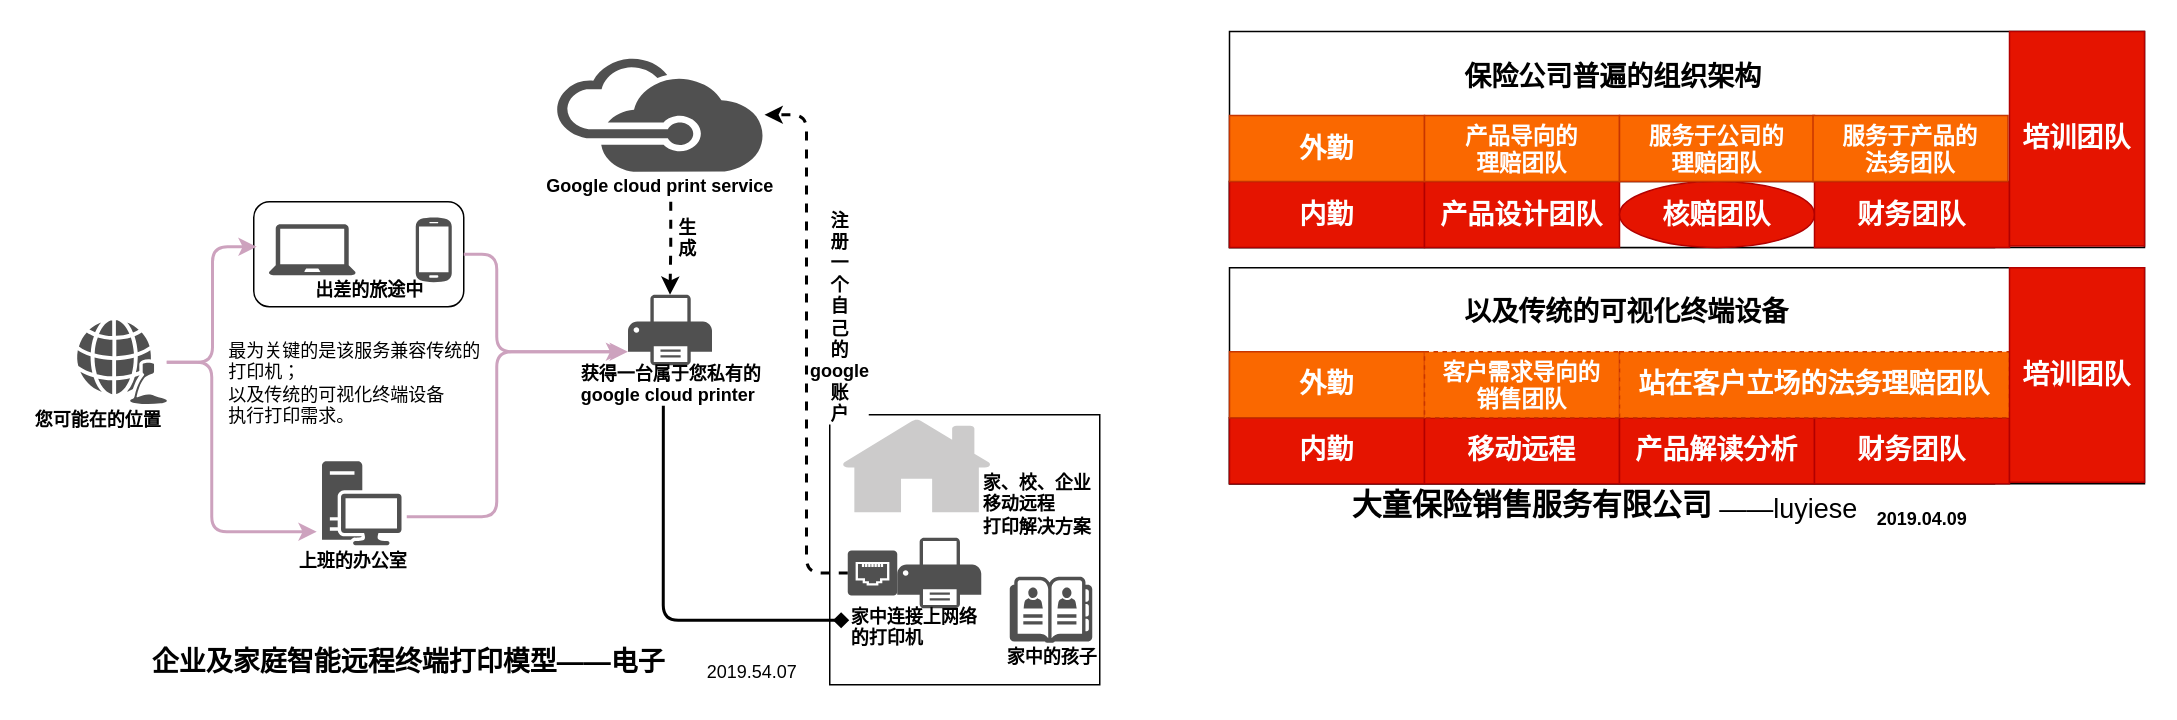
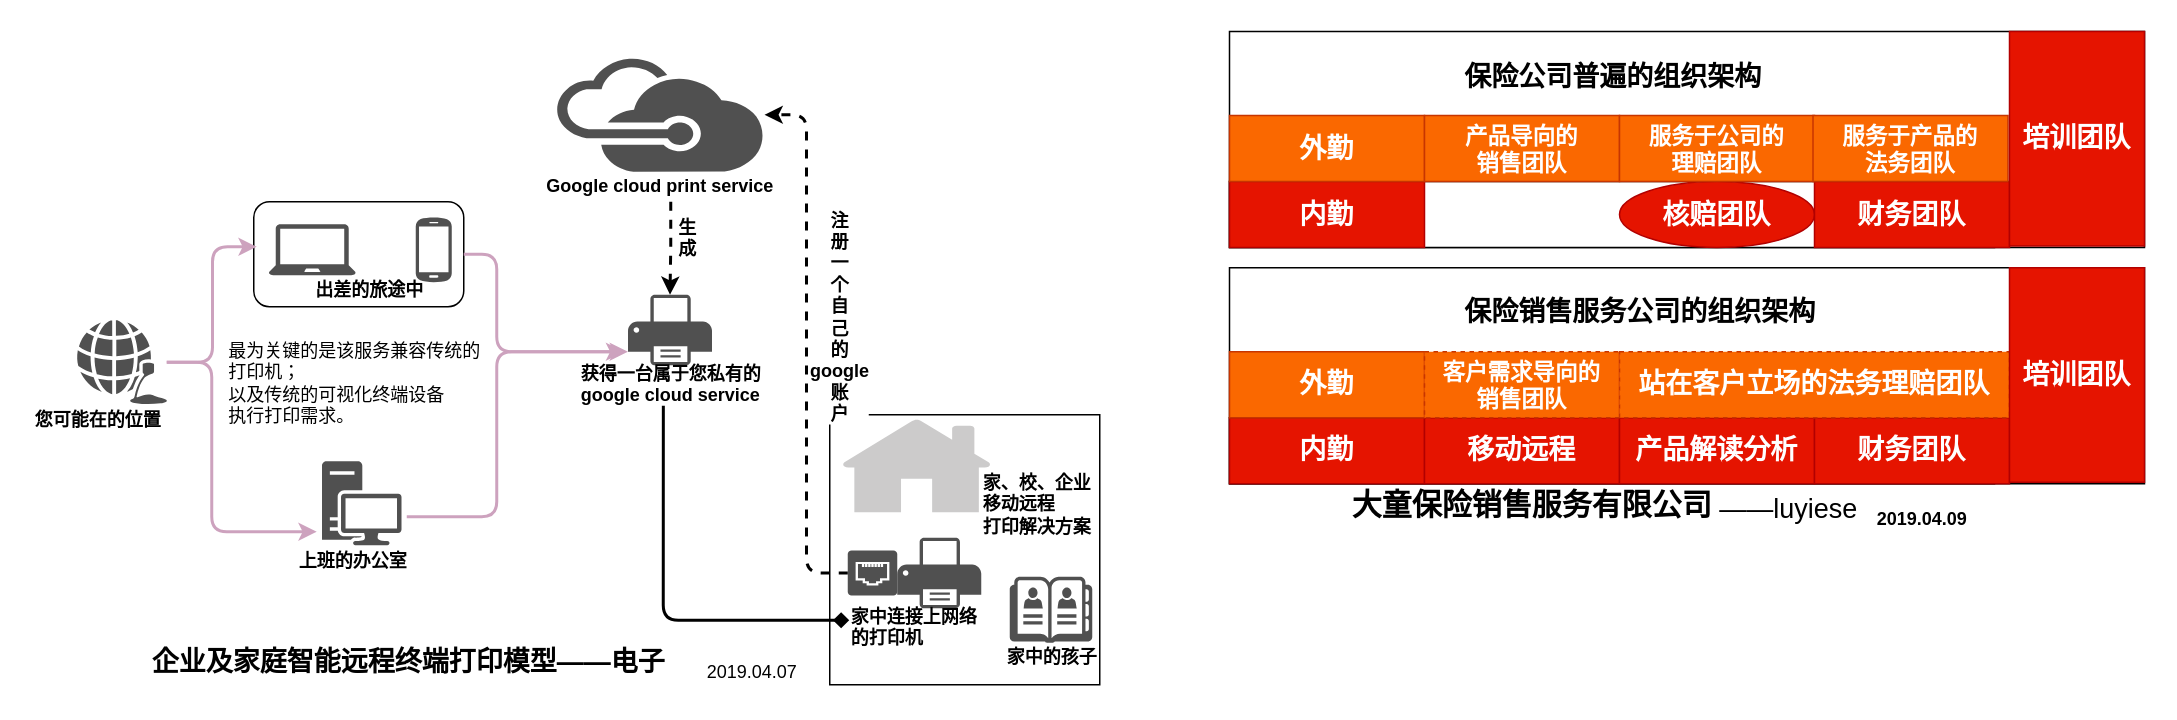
- <mxCell id="56" value="&lt;font style=&quot;font-size: 15px&quot;&gt;产品导向的&lt;br&gt;理赔团队&lt;/font&gt;" style="rounded=0;whiteSpace=wrap;html=1;fillColor=#fa6800;strokeColor=#C73500;fontColor=#ffffff;fontStyle=1" vertex="1" parent="48"><mxGeometry x="130" y="56" width="130" height="44" as="geometry" /></mxCell>
+ <mxCell id="56" value="&lt;font style=&quot;font-size: 15px&quot;&gt;产品导向的&lt;br&gt;销售团队&lt;/font&gt;" style="rounded=0;whiteSpace=wrap;html=1;fillColor=#fa6800;strokeColor=#C73500;fontColor=#ffffff;fontStyle=1" vertex="1" parent="48"><mxGeometry x="130" y="56" width="130" height="44" as="geometry" /></mxCell>
- <mxCell id="52" value="&lt;font style=&quot;font-size: 18px&quot;&gt;产品设计团队&lt;/font&gt;" style="rounded=0;whiteSpace=wrap;html=1;fillColor=#e51400;strokeColor=#B20000;fontColor=#ffffff;fontStyle=1" vertex="1" parent="48"><mxGeometry x="130" y="100" width="130" height="44" as="geometry" /></mxCell>
- <mxCell id="72" value="&lt;span&gt;&lt;font style=&quot;font-size: 18px&quot;&gt;以及传统的可视化终端设备&lt;/font&gt;&lt;/span&gt;" style="text;html=1;resizable=0;points=[];autosize=1;align=left;verticalAlign=top;spacingTop=-4;fontStyle=1" vertex="1" parent="61"><mxGeometry x="155" y="17" width="250" height="20" as="geometry" /></mxCell>
+ <mxCell id="72" value="&lt;span&gt;&lt;font style=&quot;font-size: 18px&quot;&gt;保险销售服务公司的组织架构&lt;/font&gt;&lt;/span&gt;" style="text;html=1;resizable=0;points=[];autosize=1;align=left;verticalAlign=top;spacingTop=-4;fontStyle=1" vertex="1" parent="61"><mxGeometry x="155" y="17" width="250" height="20" as="geometry" /></mxCell>
- <mxCell id="29" value="&lt;b&gt;获得一台属于您私有的&lt;br&gt;google cloud printer&lt;/b&gt;" style="text;html=1;resizable=0;points=[];autosize=1;align=left;verticalAlign=top;spacingTop=-4;" parent="27" vertex="1"><mxGeometry y="43" width="140" height="30" as="geometry" /></mxCell>
+ <mxCell id="29" value="&lt;b&gt;获得一台属于您私有的&lt;br&gt;google cloud service&lt;/b&gt;" style="text;html=1;resizable=0;points=[];autosize=1;align=left;verticalAlign=top;spacingTop=-4;" parent="27" vertex="1"><mxGeometry y="43" width="140" height="30" as="geometry" /></mxCell>
- <mxCell id="14" value="2019.54.07" style="text;html=1;resizable=0;points=[];autosize=1;align=left;verticalAlign=top;spacingTop=-4;" parent="2" vertex="1"><mxGeometry x="32.5" y="206" width="80" height="20" as="geometry" /></mxCell>
+ <mxCell id="14" value="2019.04.07" style="text;html=1;resizable=0;points=[];autosize=1;align=left;verticalAlign=top;spacingTop=-4;" parent="2" vertex="1"><mxGeometry x="32.5" y="206" width="80" height="20" as="geometry" /></mxCell>
